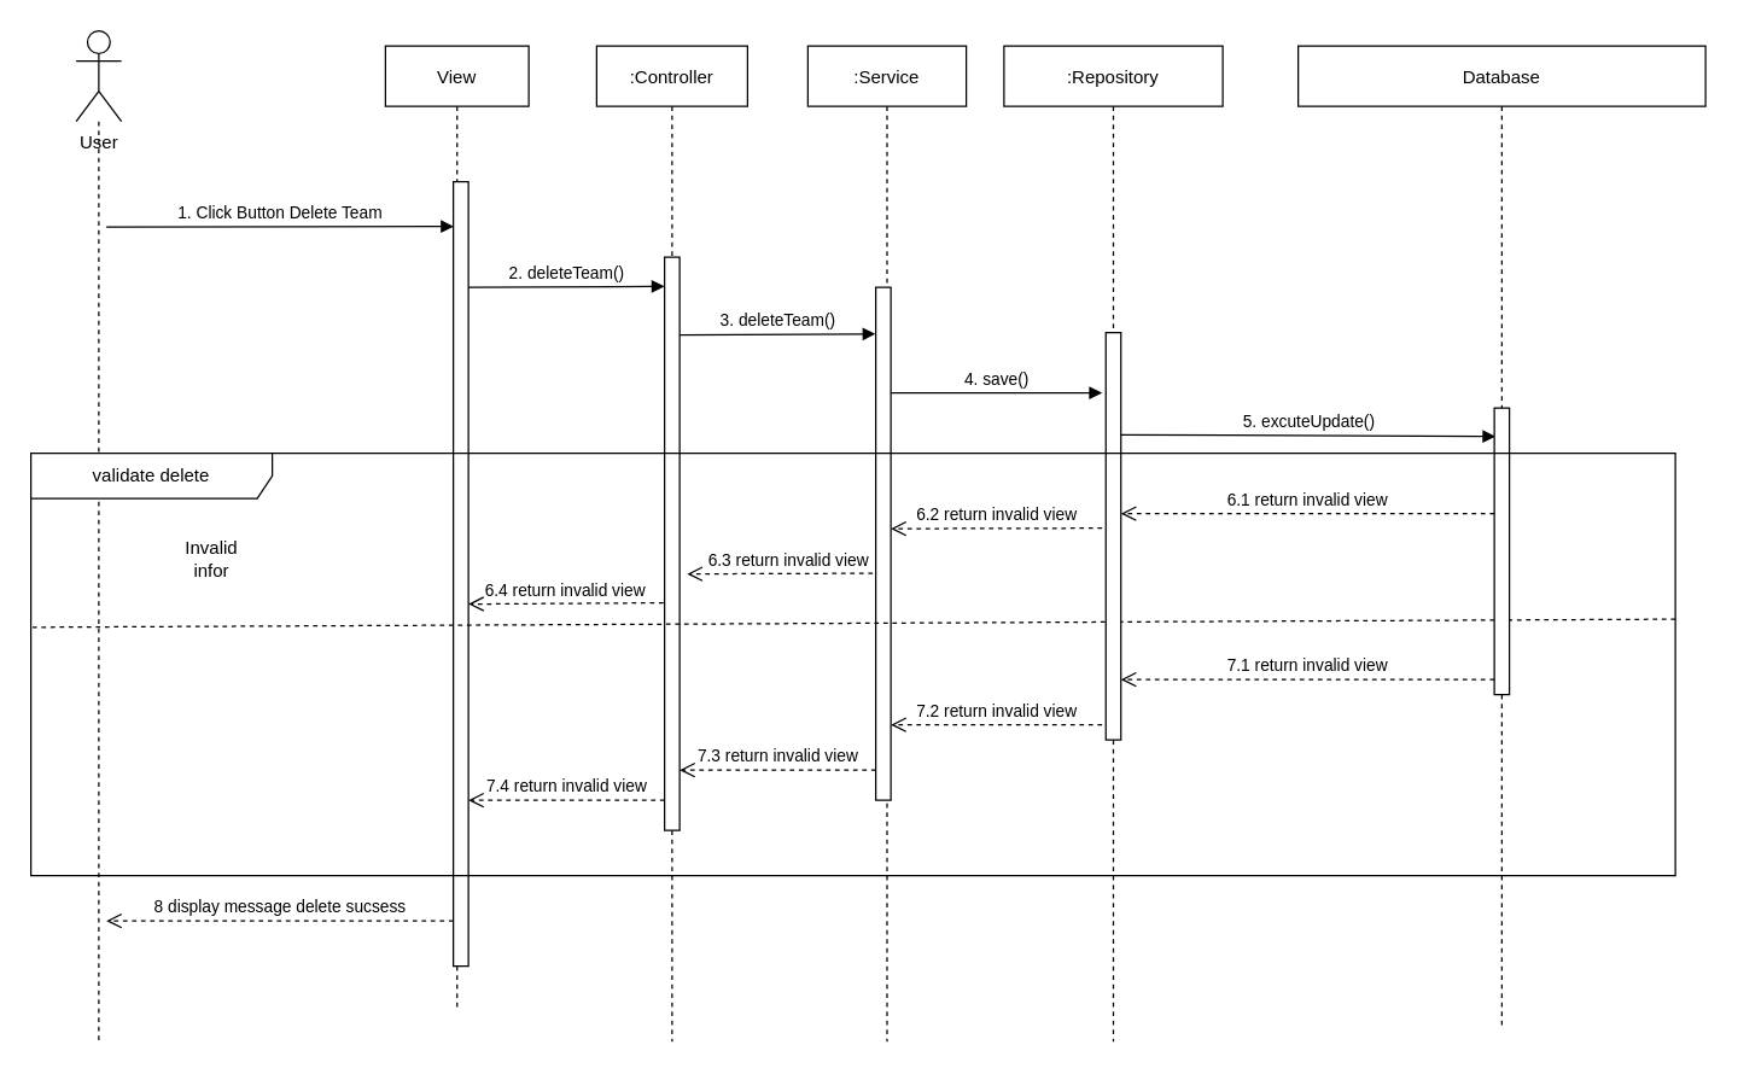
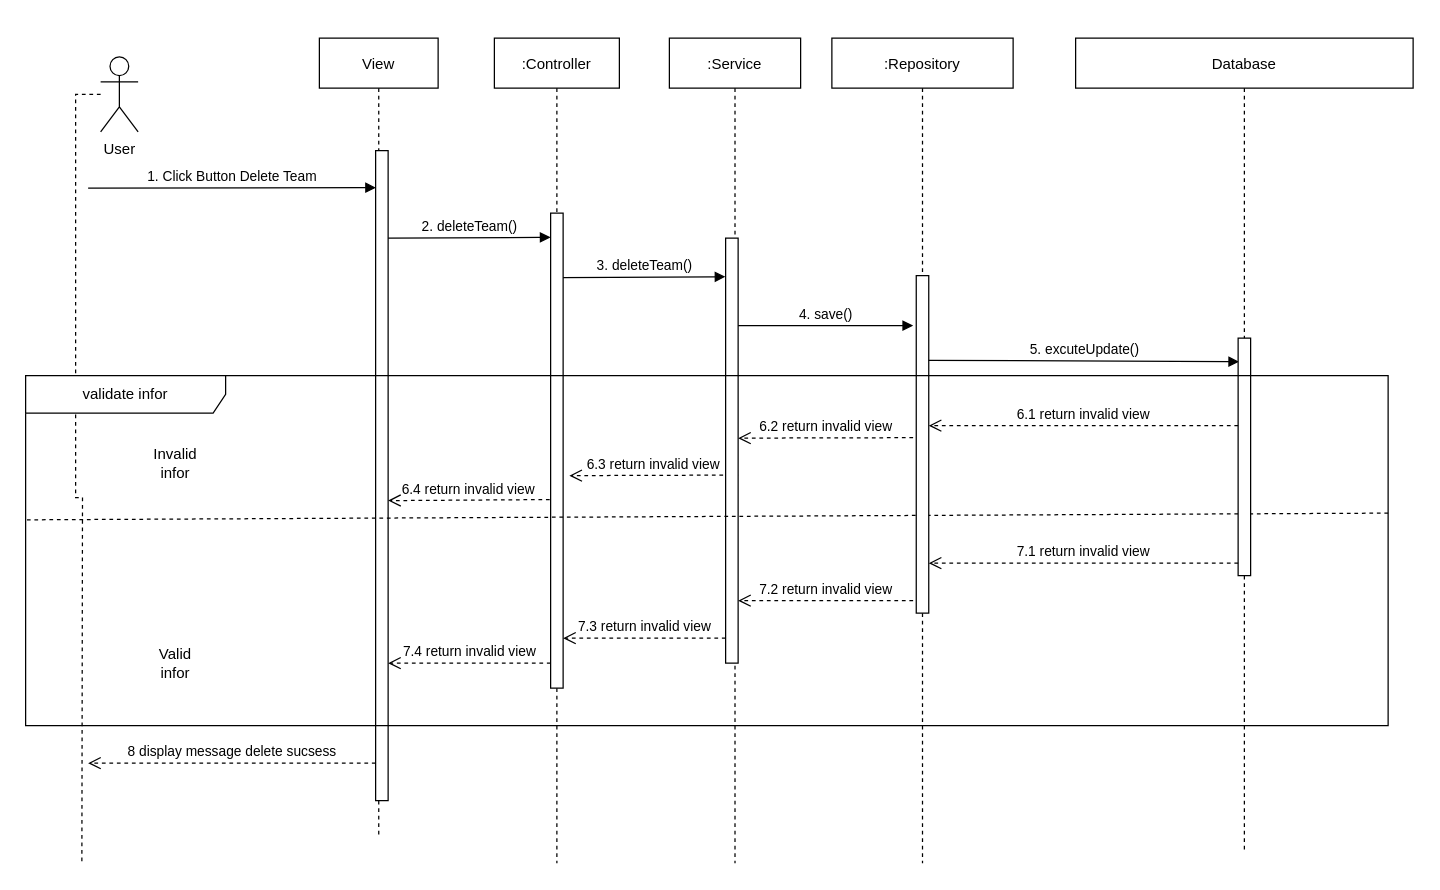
- <mxCell id="3" value="User" style="shape=umlActor;verticalLabelPosition=bottom;verticalAlign=top;html=1;" parent="1" vertex="1"><mxGeometry x="50" y="20" width="30" height="60" as="geometry" /></mxCell>
+ <mxCell id="3" value="User" style="shape=umlActor;verticalLabelPosition=bottom;verticalAlign=top;html=1;" parent="1" vertex="1"><mxGeometry x="80" y="45" width="30" height="60" as="geometry" /></mxCell>
- <mxCell id="30" value="validate delete" style="shape=umlFrame;whiteSpace=wrap;html=1;width=160;height=30;" parent="1" vertex="1"><mxGeometry x="20" y="300" width="1090" height="280" as="geometry" /></mxCell>
+ <mxCell id="30" value="validate infor" style="shape=umlFrame;whiteSpace=wrap;html=1;width=160;height=30;" parent="1" vertex="1"><mxGeometry x="20" y="300" width="1090" height="280" as="geometry" /></mxCell>
+ <mxCell id="31" value="Valid infor" style="text;html=1;strokeColor=none;fillColor=none;align=center;verticalAlign=middle;whiteSpace=wrap;rounded=0;" parent="1" vertex="1"><mxGeometry x="120" y="520" width="40" height="20" as="geometry" /></mxCell>
